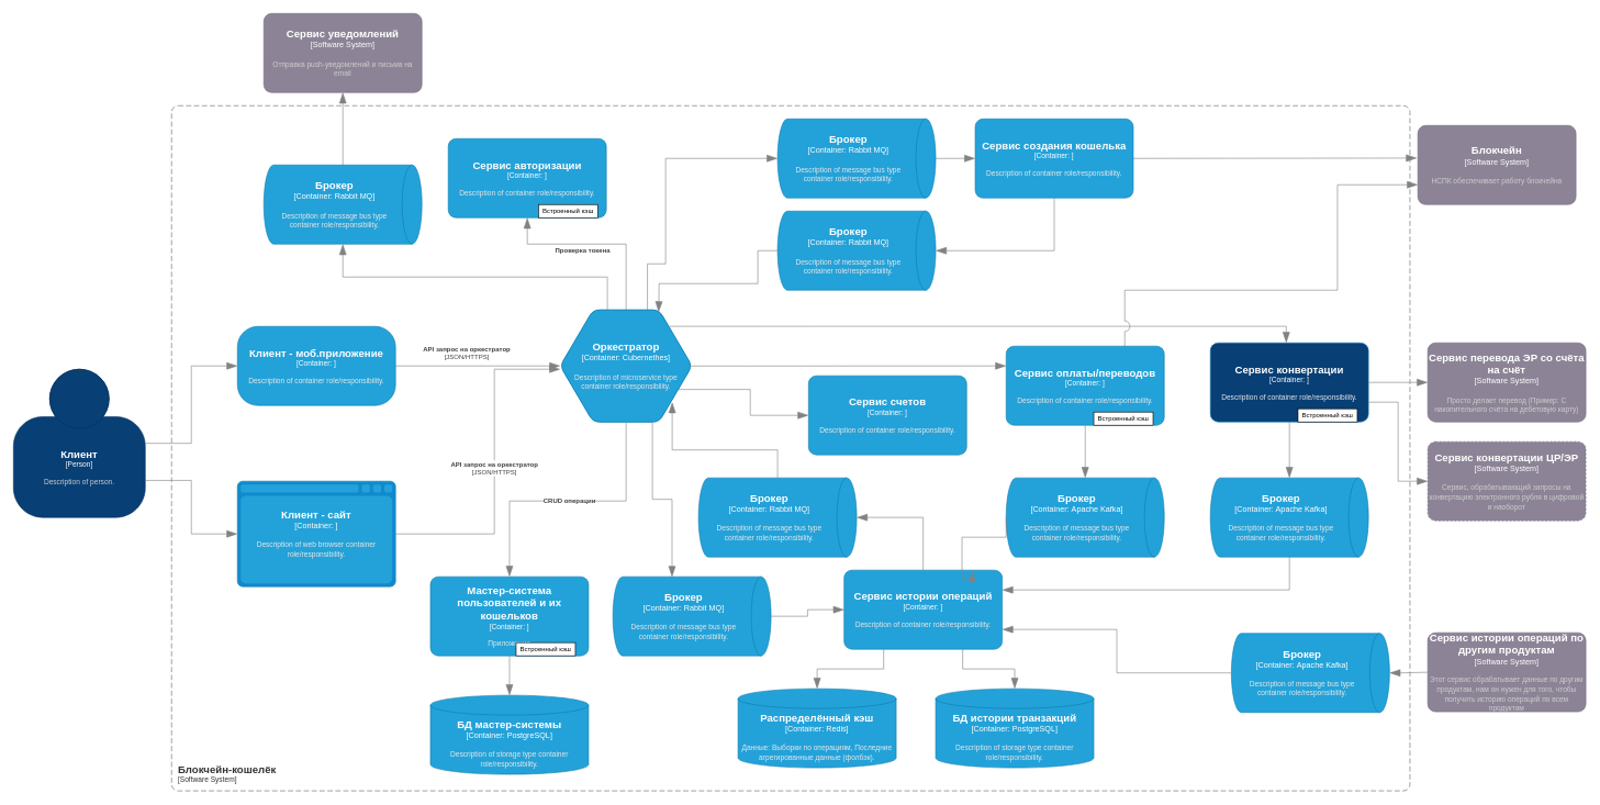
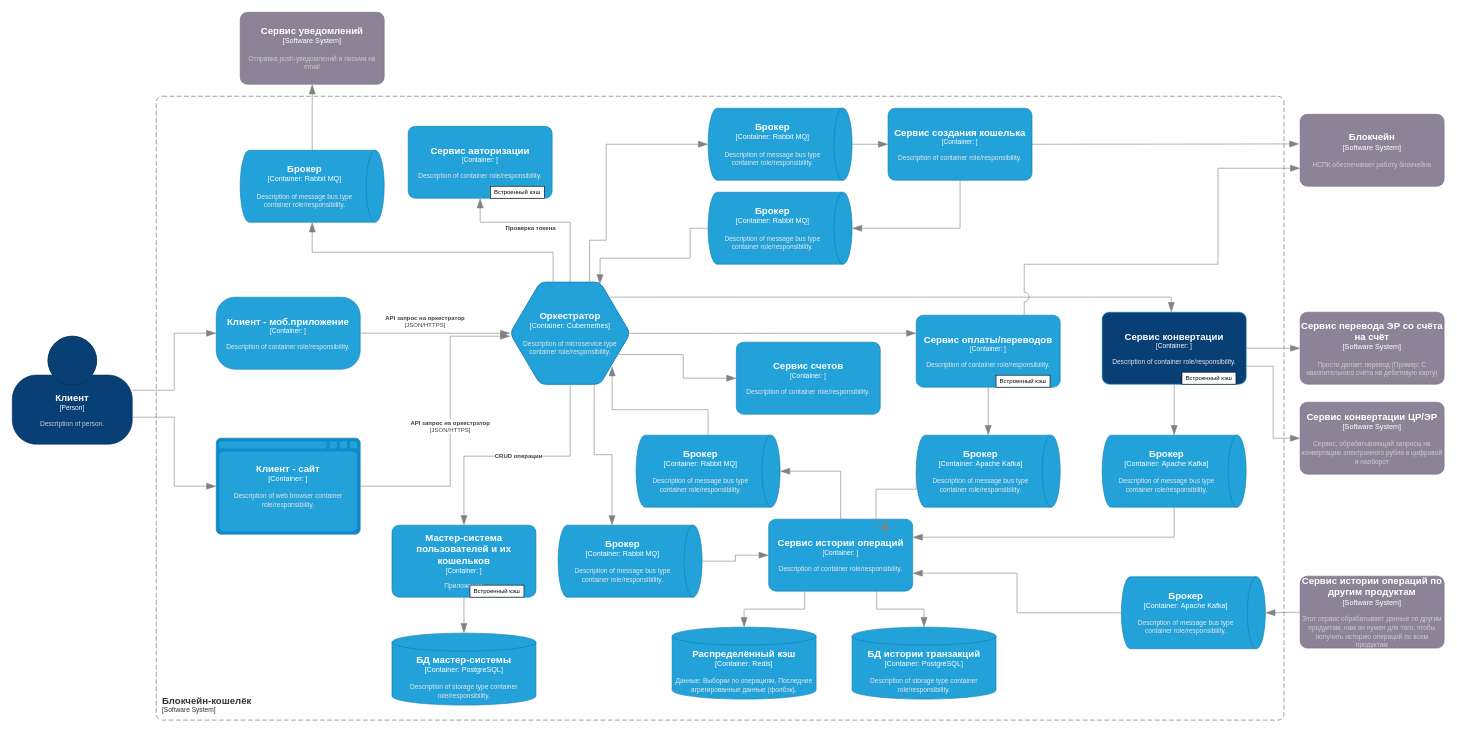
- <mxCell id="16" value="&lt;font style=&quot;font-size: 16px&quot;&gt;&lt;b&gt;Блокчейн&lt;/b&gt;&lt;/font&gt;&lt;div&gt;[Software System]&lt;/div&gt;&lt;br&gt;&lt;div&gt;&lt;font style=&quot;font-size: 11px&quot;&gt;&lt;font color=&quot;#cccccc&quot;&gt;НСПК обеспечивает работу блокчейна&lt;/font&gt;&lt;/div&gt;" style="rounded=1;whiteSpace=wrap;html=1;labelBackgroundColor=none;fillColor=#8C8496;fontColor=#ffffff;align=center;arcSize=10;strokeColor=#736782;metaEdit=1;resizable=0;points=[[0.25,0,0],[0.5,0,0],[0.75,0,0],[1,0.25,0],[1,0.5,0],[1,0.75,0],[0.75,1,0],[0.5,1,0],[0.25,1,0],[0,0.75,0],[0,0.5,0],[0,0.25,0]];" parent="1" vertex="1"><mxGeometry x="2152" y="190" width="240" height="120" as="geometry" /></mxCell>
+ <mxCell id="16" value="&lt;font style=&quot;font-size: 16px&quot;&gt;&lt;b&gt;Блокчейн&lt;/b&gt;&lt;/font&gt;&lt;div&gt;[Software System]&lt;/div&gt;&lt;br&gt;&lt;div&gt;&lt;font style=&quot;font-size: 11px&quot;&gt;&lt;font color=&quot;#cccccc&quot;&gt;НСПК обеспечивает работу блокчейна&lt;/font&gt;&lt;/div&gt;" style="rounded=1;whiteSpace=wrap;html=1;labelBackgroundColor=none;fillColor=#8C8496;fontColor=#ffffff;align=center;arcSize=10;strokeColor=#736782;metaEdit=1;resizable=0;points=[[0.25,0,0],[0.5,0,0],[0.75,0,0],[1,0.25,0],[1,0.5,0],[1,0.75,0],[0.75,1,0],[0.5,1,0],[0.25,1,0],[0,0.75,0],[0,0.5,0],[0,0.25,0]];" parent="1" vertex="1"><mxGeometry x="2167" y="190" width="240" height="120" as="geometry" /></mxCell>
- <mxCell id="2" value="&lt;font style=&quot;font-size: 16px&quot;&gt;&lt;b&gt;Клиент&lt;/b&gt;&lt;/font&gt;&lt;div&gt;[Person]&lt;/div&gt;&lt;br&gt;&lt;div&gt;&lt;font style=&quot;font-size: 11px&quot;&gt;&lt;font color=&quot;#cccccc&quot;&gt;Description of person.&lt;/font&gt;&lt;/div&gt;" style="html=1;fontSize=11;dashed=0;whiteSpace=wrap;fillColor=#083F75;strokeColor=#06315C;fontColor=#ffffff;shape=mxgraph.c4.person2;align=center;metaEdit=1;points=[[0.5,0,0],[1,0.5,0],[1,0.75,0],[0.75,1,0],[0.5,1,0],[0.25,1,0],[0,0.75,0],[0,0.5,0]];resizable=0;" parent="1" vertex="1"><mxGeometry x="20" y="560" width="200" height="225" as="geometry" /></mxCell>
+ <mxCell id="2" value="&lt;font style=&quot;font-size: 16px&quot;&gt;&lt;b&gt;Клиент&lt;/b&gt;&lt;/font&gt;&lt;div&gt;[Person]&lt;/div&gt;&lt;br&gt;&lt;div&gt;&lt;font style=&quot;font-size: 11px&quot;&gt;&lt;font color=&quot;#cccccc&quot;&gt;Description of person.&lt;/font&gt;&lt;/div&gt;" style="html=1;fontSize=11;dashed=0;whiteSpace=wrap;fillColor=#083F75;strokeColor=#06315C;fontColor=#ffffff;shape=mxgraph.c4.person2;align=center;metaEdit=1;points=[[0.5,0,0],[1,0.5,0],[1,0.75,0],[0.75,1,0],[0.5,1,0],[0.25,1,0],[0,0.75,0],[0,0.5,0]];resizable=0;" parent="1" vertex="1"><mxGeometry x="20" y="560" width="200" height="180" as="geometry" /></mxCell>
- <mxCell id="18" value="&lt;font style=&quot;font-size: 16px&quot;&gt;&lt;b&gt;Сервис конвертации ЦР/ЭР&lt;/b&gt;&lt;/font&gt;&lt;div&gt;[Software System]&lt;/div&gt;&lt;br&gt;&lt;div&gt;&lt;font style=&quot;font-size: 11px&quot;&gt;&lt;font color=&quot;#cccccc&quot;&gt;Сервис, обрабатывающий запросы на конвертацию электронного рубля в цифровой и наоборот&lt;/font&gt;&lt;/div&gt;" style="rounded=1;whiteSpace=wrap;html=1;labelBackgroundColor=none;fillColor=#8C8496;fontColor=#ffffff;align=center;arcSize=10;strokeColor=#736782;metaEdit=1;resizable=0;points=[[0.25,0,0],[0.5,0,0],[0.75,0,0],[1,0.25,0],[1,0.5,0],[1,0.75,0],[0.75,1,0],[0.5,1,0],[0.25,1,0],[0,0.75,0],[0,0.5,0],[0,0.25,0]];dashed=1;" parent="1" vertex="1"><mxGeometry x="2167" y="670" width="240" height="120" as="geometry" /></mxCell>
+ <mxCell id="18" value="&lt;font style=&quot;font-size: 16px&quot;&gt;&lt;b&gt;Сервис конвертации ЦР/ЭР&lt;/b&gt;&lt;/font&gt;&lt;div&gt;[Software System]&lt;/div&gt;&lt;br&gt;&lt;div&gt;&lt;font style=&quot;font-size: 11px&quot;&gt;&lt;font color=&quot;#cccccc&quot;&gt;Сервис, обрабатывающий запросы на конвертацию электронного рубля в цифровой и наоборот&lt;/font&gt;&lt;/div&gt;" style="rounded=1;whiteSpace=wrap;html=1;labelBackgroundColor=none;fillColor=#8C8496;fontColor=#ffffff;align=center;arcSize=10;strokeColor=#736782;metaEdit=1;resizable=0;points=[[0.25,0,0],[0.5,0,0],[0.75,0,0],[1,0.25,0],[1,0.5,0],[1,0.75,0],[0.75,1,0],[0.5,1,0],[0.25,1,0],[0,0.75,0],[0,0.5,0],[0,0.25,0]];" parent="1" vertex="1"><mxGeometry x="2167" y="670" width="240" height="120" as="geometry" /></mxCell>
